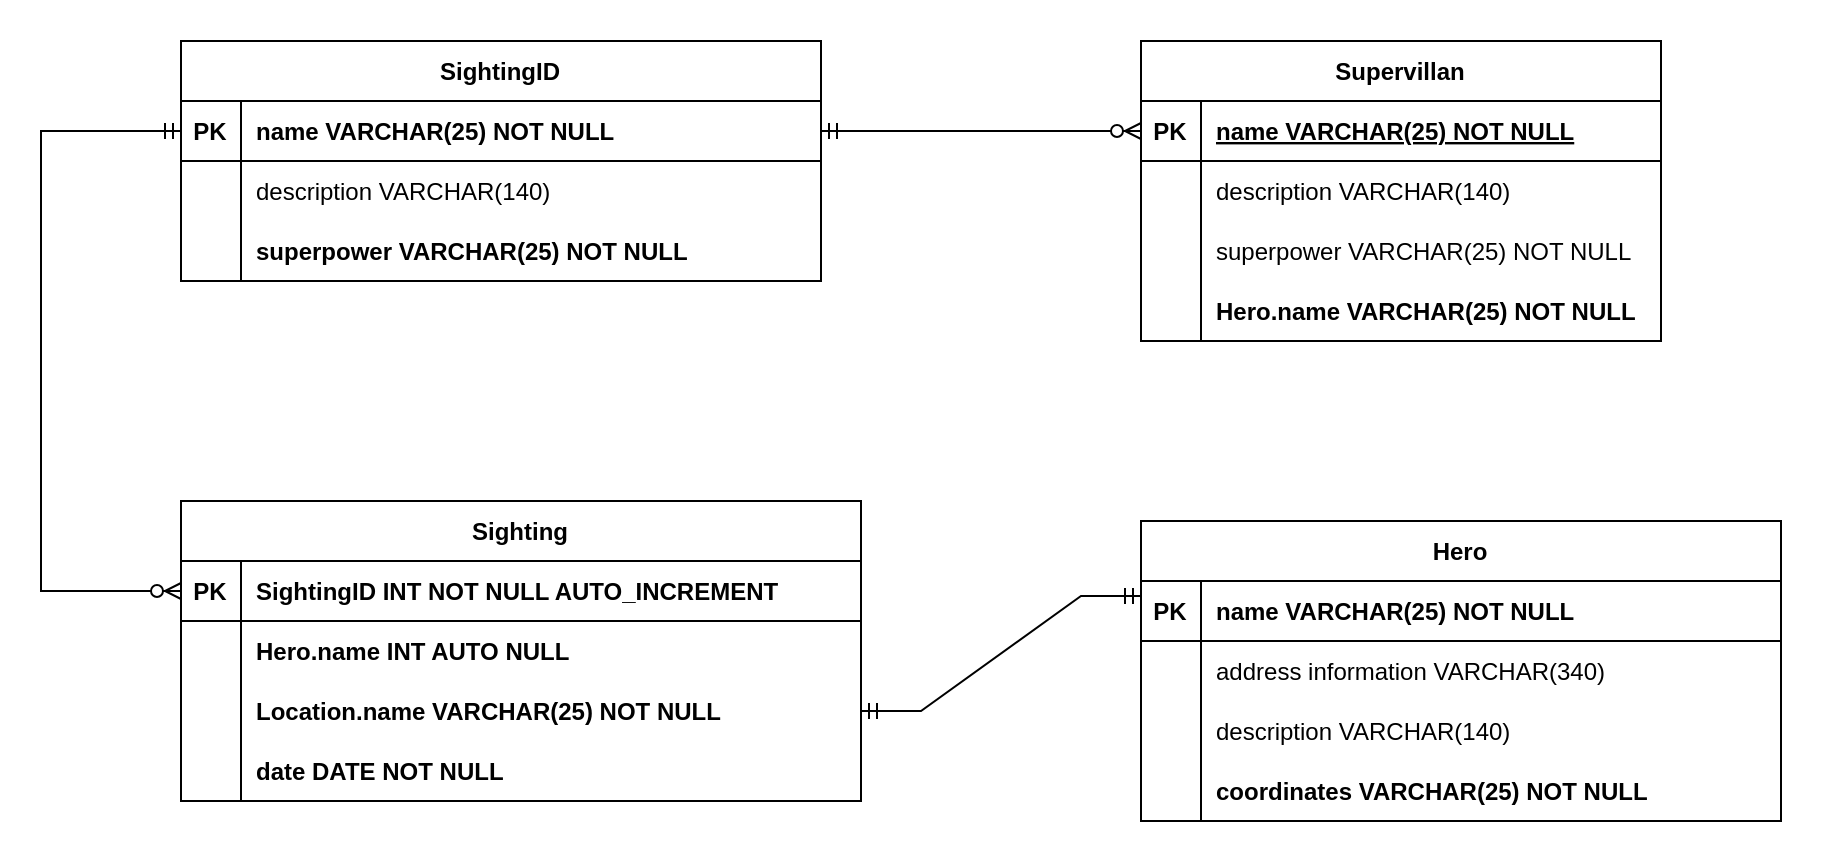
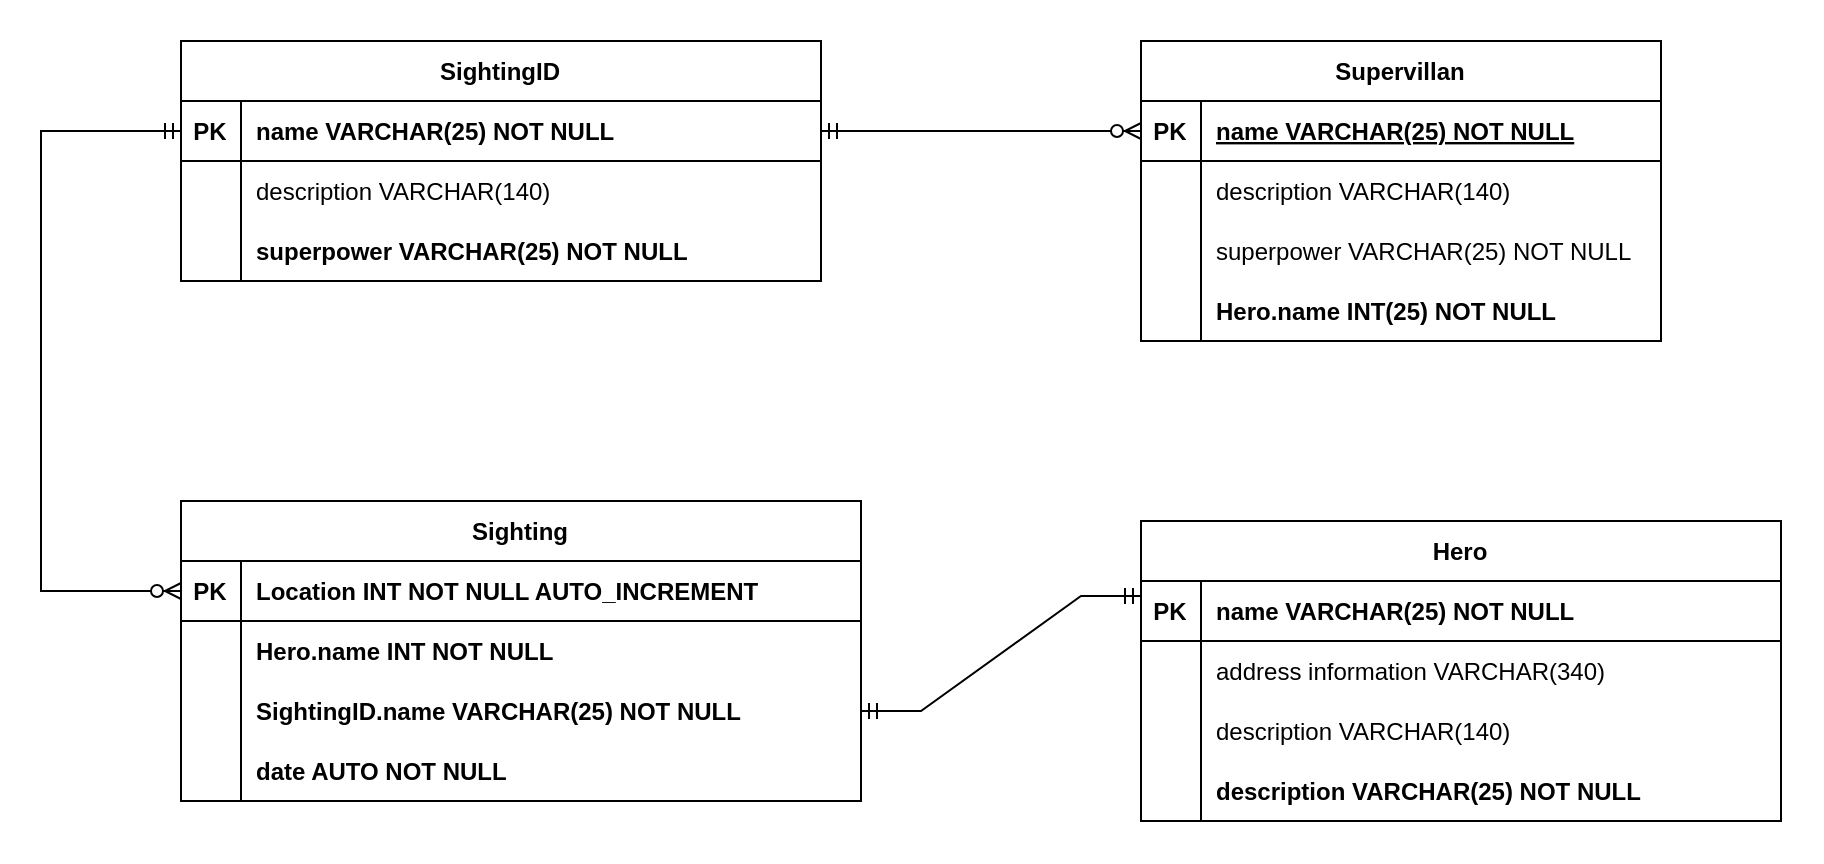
- <mxCell id="50" value="Hero.name VARCHAR(25) NOT NULL" style="shape=partialRectangle;connectable=0;fillColor=none;top=0;left=0;bottom=0;right=0;align=left;spacingLeft=6;overflow=hidden;fontStyle=1" vertex="1" parent="48"><mxGeometry x="30" width="230" height="30" as="geometry"><mxRectangle width="230" height="30" as="alternateBounds" /></mxGeometry></mxCell>
+ <mxCell id="50" value="Hero.name INT(25) NOT NULL" style="shape=partialRectangle;connectable=0;fillColor=none;top=0;left=0;bottom=0;right=0;align=left;spacingLeft=6;overflow=hidden;fontStyle=1" vertex="1" parent="48"><mxGeometry x="30" width="230" height="30" as="geometry"><mxRectangle width="230" height="30" as="alternateBounds" /></mxGeometry></mxCell>
- <mxCell id="28" value="SightingID INT NOT NULL AUTO_INCREMENT" style="shape=partialRectangle;connectable=0;fillColor=none;top=0;left=0;bottom=0;right=0;align=left;spacingLeft=6;fontStyle=1;overflow=hidden;" vertex="1" parent="26"><mxGeometry x="30" width="310" height="30" as="geometry"><mxRectangle width="310" height="30" as="alternateBounds" /></mxGeometry></mxCell>
+ <mxCell id="28" value="Location INT NOT NULL AUTO_INCREMENT" style="shape=partialRectangle;connectable=0;fillColor=none;top=0;left=0;bottom=0;right=0;align=left;spacingLeft=6;fontStyle=1;overflow=hidden;" vertex="1" parent="26"><mxGeometry x="30" width="310" height="30" as="geometry"><mxRectangle width="310" height="30" as="alternateBounds" /></mxGeometry></mxCell>
- <mxCell id="31" value="Hero.name INT AUTO NULL " style="shape=partialRectangle;connectable=0;fillColor=none;top=0;left=0;bottom=0;right=0;align=left;spacingLeft=6;overflow=hidden;fontStyle=1" vertex="1" parent="29"><mxGeometry x="30" width="310" height="30" as="geometry"><mxRectangle width="310" height="30" as="alternateBounds" /></mxGeometry></mxCell>
+ <mxCell id="31" value="Hero.name INT NOT NULL " style="shape=partialRectangle;connectable=0;fillColor=none;top=0;left=0;bottom=0;right=0;align=left;spacingLeft=6;overflow=hidden;fontStyle=1" vertex="1" parent="29"><mxGeometry x="30" width="310" height="30" as="geometry"><mxRectangle width="310" height="30" as="alternateBounds" /></mxGeometry></mxCell>
- <mxCell id="34" value="Location.name VARCHAR(25) NOT NULL" style="shape=partialRectangle;connectable=0;fillColor=none;top=0;left=0;bottom=0;right=0;align=left;spacingLeft=6;overflow=hidden;fontStyle=1" vertex="1" parent="32"><mxGeometry x="30" width="310" height="30" as="geometry"><mxRectangle width="310" height="30" as="alternateBounds" /></mxGeometry></mxCell>
+ <mxCell id="34" value="SightingID.name VARCHAR(25) NOT NULL" style="shape=partialRectangle;connectable=0;fillColor=none;top=0;left=0;bottom=0;right=0;align=left;spacingLeft=6;overflow=hidden;fontStyle=1" vertex="1" parent="32"><mxGeometry x="30" width="310" height="30" as="geometry"><mxRectangle width="310" height="30" as="alternateBounds" /></mxGeometry></mxCell>
- <mxCell id="37" value="date DATE NOT NULL" style="shape=partialRectangle;connectable=0;fillColor=none;top=0;left=0;bottom=0;right=0;align=left;spacingLeft=6;overflow=hidden;fontStyle=1" vertex="1" parent="35"><mxGeometry x="30" width="310" height="30" as="geometry"><mxRectangle width="310" height="30" as="alternateBounds" /></mxGeometry></mxCell>
+ <mxCell id="37" value="date AUTO NOT NULL" style="shape=partialRectangle;connectable=0;fillColor=none;top=0;left=0;bottom=0;right=0;align=left;spacingLeft=6;overflow=hidden;fontStyle=1" vertex="1" parent="35"><mxGeometry x="30" width="310" height="30" as="geometry"><mxRectangle width="310" height="30" as="alternateBounds" /></mxGeometry></mxCell>
- <mxCell id="24" value="coordinates VARCHAR(25) NOT NULL" style="shape=partialRectangle;connectable=0;fillColor=none;top=0;left=0;bottom=0;right=0;align=left;spacingLeft=6;overflow=hidden;fontStyle=1" vertex="1" parent="22"><mxGeometry x="30" width="290" height="30" as="geometry"><mxRectangle width="290" height="30" as="alternateBounds" /></mxGeometry></mxCell>
+ <mxCell id="24" value="description VARCHAR(25) NOT NULL" style="shape=partialRectangle;connectable=0;fillColor=none;top=0;left=0;bottom=0;right=0;align=left;spacingLeft=6;overflow=hidden;fontStyle=1" vertex="1" parent="22"><mxGeometry x="30" width="290" height="30" as="geometry"><mxRectangle width="290" height="30" as="alternateBounds" /></mxGeometry></mxCell>
